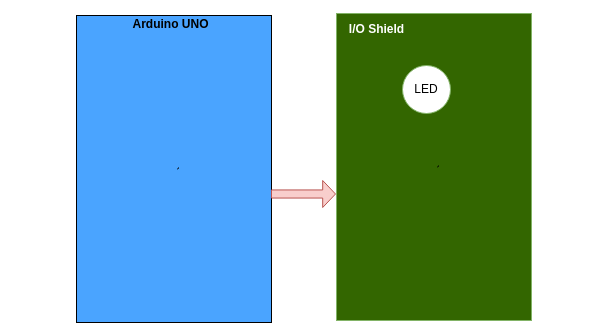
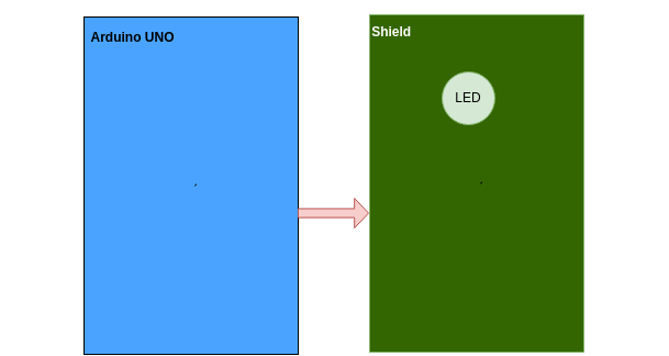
- <mxCell id="4" value="&lt;b&gt;Arduino UNO&lt;/b&gt;" style="text;html=1;resizable=0;autosize=1;align=center;verticalAlign=middle;points=[];fillColor=none;strokeColor=none;rounded=0;" vertex="1" parent="1"><mxGeometry x="127" y="15" width="86" height="18" as="geometry" /></mxCell>
+ <mxCell id="4" value="&lt;b&gt;Arduino UNO&lt;/b&gt;" style="text;html=1;resizable=0;autosize=1;align=center;verticalAlign=middle;points=[];fillColor=none;strokeColor=none;rounded=0;" vertex="1" parent="1"><mxGeometry x="77" y="25" width="86" height="18" as="geometry" /></mxCell>
- <mxCell id="6" value="&lt;b&gt;I/O Shield&lt;/b&gt;" style="text;html=1;resizable=0;autosize=1;align=center;verticalAlign=middle;points=[];fillColor=none;strokeColor=none;rounded=0;fontColor=#FFFFFF;" vertex="1" parent="1"><mxGeometry x="343" y="20" width="65" height="18" as="geometry" /></mxCell>
+ <mxCell id="6" value="&lt;b&gt;I/O Shield&lt;/b&gt;" style="text;html=1;resizable=0;autosize=1;align=center;verticalAlign=middle;points=[];fillColor=none;strokeColor=none;rounded=0;fontColor=#FFFFFF;" vertex="1" parent="1"><mxGeometry x="313" y="20" width="65" height="18" as="geometry" /></mxCell>
- <mxCell id="5" value="LED" style="ellipse;whiteSpace=wrap;html=1;aspect=fixed;fillColor=#ffffff;strokeColor=#82b366;" vertex="1" parent="1"><mxGeometry x="402" y="65" width="48" height="48" as="geometry" /></mxCell>
+ <mxCell id="5" value="LED" style="ellipse;whiteSpace=wrap;html=1;aspect=fixed;fillColor=#d5e8d4;strokeColor=#82b366;" vertex="1" parent="1"><mxGeometry x="402" y="65" width="48" height="48" as="geometry" /></mxCell>
